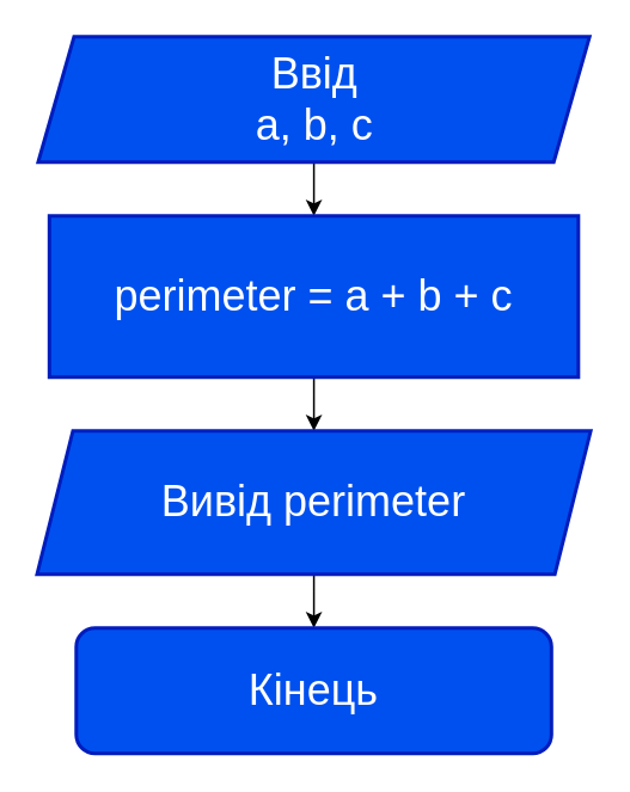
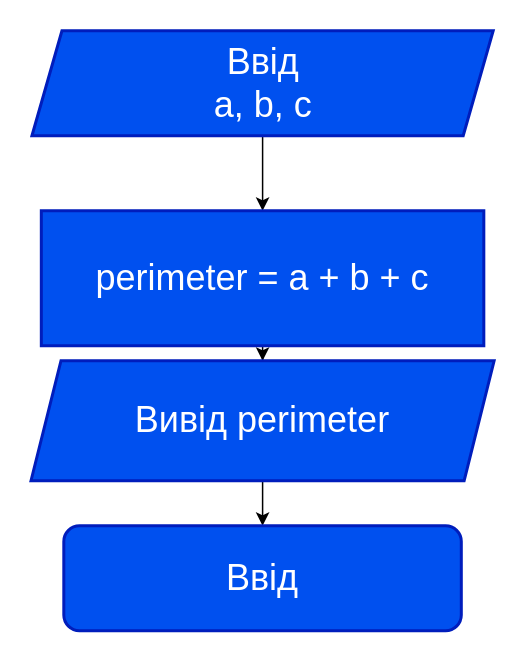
- <mxCell id="5" value="perimeter = a + b + c" style="whiteSpace=wrap;html=1;fontSize=24;fillColor=#0050ef;strokeColor=#001DBC;fontColor=#ffffff;strokeWidth=2;" vertex="1" parent="1"><mxGeometry x="26.88" y="120" width="295" height="90" as="geometry" /></mxCell>
+ <mxCell id="5" value="perimeter = a + b + c" style="whiteSpace=wrap;html=1;fontSize=24;fillColor=#0050ef;strokeColor=#001DBC;fontColor=#ffffff;strokeWidth=2;" vertex="1" parent="1"><mxGeometry x="26.88" y="140" width="295" height="90" as="geometry" /></mxCell>
- <mxCell id="8" value="Кінець" style="rounded=1;whiteSpace=wrap;html=1;fontSize=24;fillColor=#0050ef;strokeColor=#001DBC;fontColor=#ffffff;strokeWidth=2;" vertex="1" parent="1"><mxGeometry x="41.87" y="350" width="265" height="70" as="geometry" /></mxCell>
+ <mxCell id="8" value="Ввід" style="rounded=1;whiteSpace=wrap;html=1;fontSize=24;fillColor=#0050ef;strokeColor=#001DBC;fontColor=#ffffff;strokeWidth=2;" vertex="1" parent="1"><mxGeometry x="41.87" y="350" width="265" height="70" as="geometry" /></mxCell>
